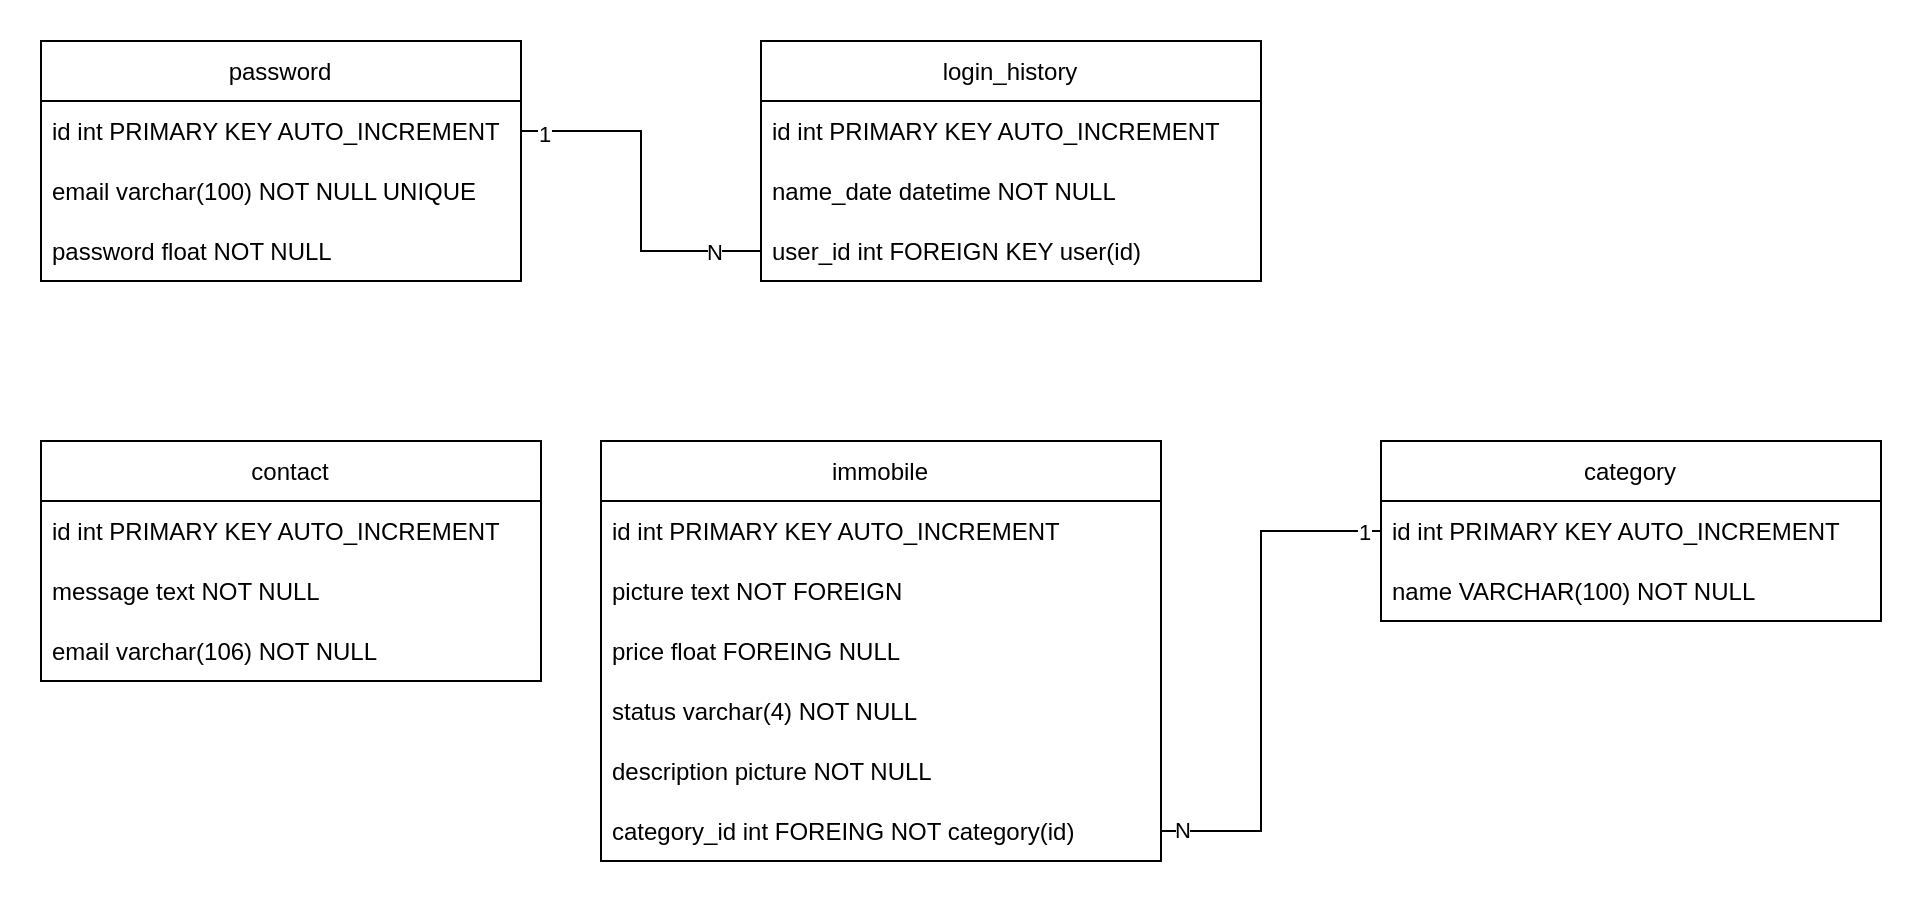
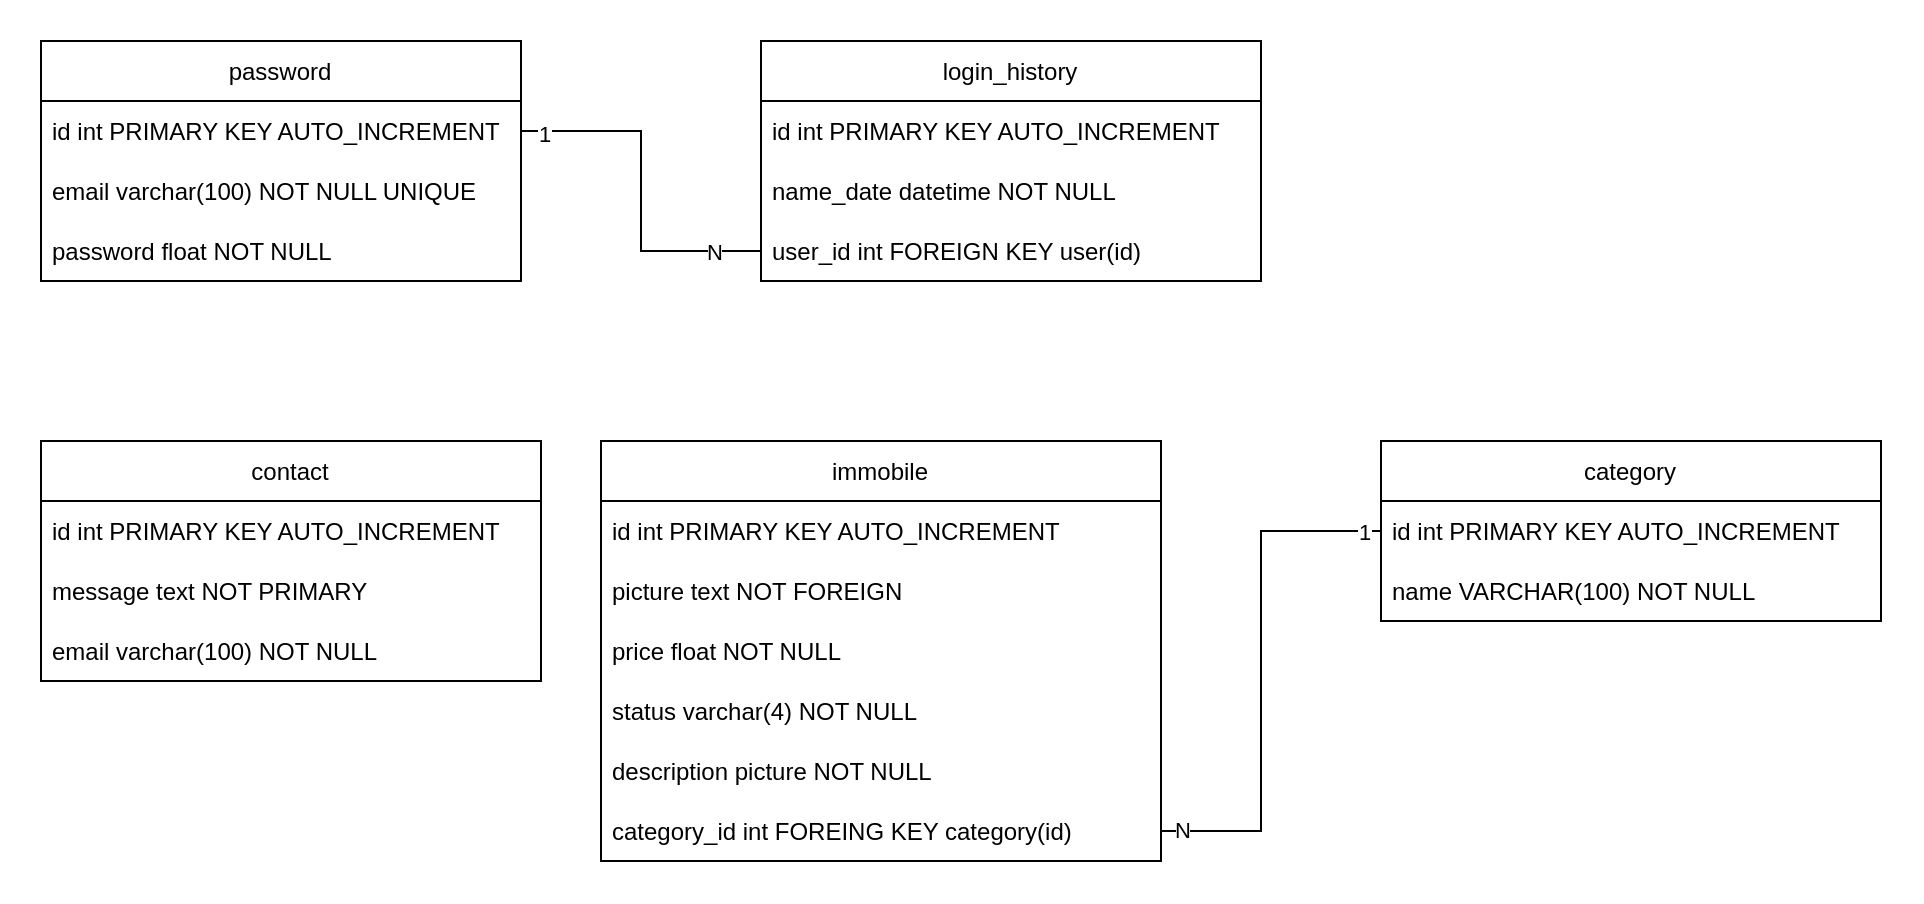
- <mxCell id="8" value="message text NOT NULL" style="text;strokeColor=none;fillColor=none;align=left;verticalAlign=middle;spacingLeft=4;spacingRight=4;overflow=hidden;points=[[0,0.5],[1,0.5]];portConstraint=eastwest;rotatable=0;" vertex="1" parent="6"><mxGeometry y="60" width="250" height="30" as="geometry" /></mxCell>
+ <mxCell id="8" value="message text NOT PRIMARY" style="text;strokeColor=none;fillColor=none;align=left;verticalAlign=middle;spacingLeft=4;spacingRight=4;overflow=hidden;points=[[0,0.5],[1,0.5]];portConstraint=eastwest;rotatable=0;" vertex="1" parent="6"><mxGeometry y="60" width="250" height="30" as="geometry" /></mxCell>
- <mxCell id="9" value="email varchar(106) NOT NULL" style="text;strokeColor=none;fillColor=none;align=left;verticalAlign=middle;spacingLeft=4;spacingRight=4;overflow=hidden;points=[[0,0.5],[1,0.5]];portConstraint=eastwest;rotatable=0;" vertex="1" parent="6"><mxGeometry y="90" width="250" height="30" as="geometry" /></mxCell>
+ <mxCell id="9" value="email varchar(100) NOT NULL" style="text;strokeColor=none;fillColor=none;align=left;verticalAlign=middle;spacingLeft=4;spacingRight=4;overflow=hidden;points=[[0,0.5],[1,0.5]];portConstraint=eastwest;rotatable=0;" vertex="1" parent="6"><mxGeometry y="90" width="250" height="30" as="geometry" /></mxCell>
- <mxCell id="13" value="price float FOREING NULL" style="text;strokeColor=none;fillColor=none;align=left;verticalAlign=middle;spacingLeft=4;spacingRight=4;overflow=hidden;points=[[0,0.5],[1,0.5]];portConstraint=eastwest;rotatable=0;" vertex="1" parent="10"><mxGeometry y="90" width="280" height="30" as="geometry" /></mxCell>
+ <mxCell id="13" value="price float NOT NULL" style="text;strokeColor=none;fillColor=none;align=left;verticalAlign=middle;spacingLeft=4;spacingRight=4;overflow=hidden;points=[[0,0.5],[1,0.5]];portConstraint=eastwest;rotatable=0;" vertex="1" parent="10"><mxGeometry y="90" width="280" height="30" as="geometry" /></mxCell>
- <mxCell id="16" value="category_id int FOREING NOT category(id)" style="text;strokeColor=none;fillColor=none;align=left;verticalAlign=middle;spacingLeft=4;spacingRight=4;overflow=hidden;points=[[0,0.5],[1,0.5]];portConstraint=eastwest;rotatable=0;" vertex="1" parent="10"><mxGeometry y="180" width="280" height="30" as="geometry" /></mxCell>
+ <mxCell id="16" value="category_id int FOREING KEY category(id)" style="text;strokeColor=none;fillColor=none;align=left;verticalAlign=middle;spacingLeft=4;spacingRight=4;overflow=hidden;points=[[0,0.5],[1,0.5]];portConstraint=eastwest;rotatable=0;" vertex="1" parent="10"><mxGeometry y="180" width="280" height="30" as="geometry" /></mxCell>
